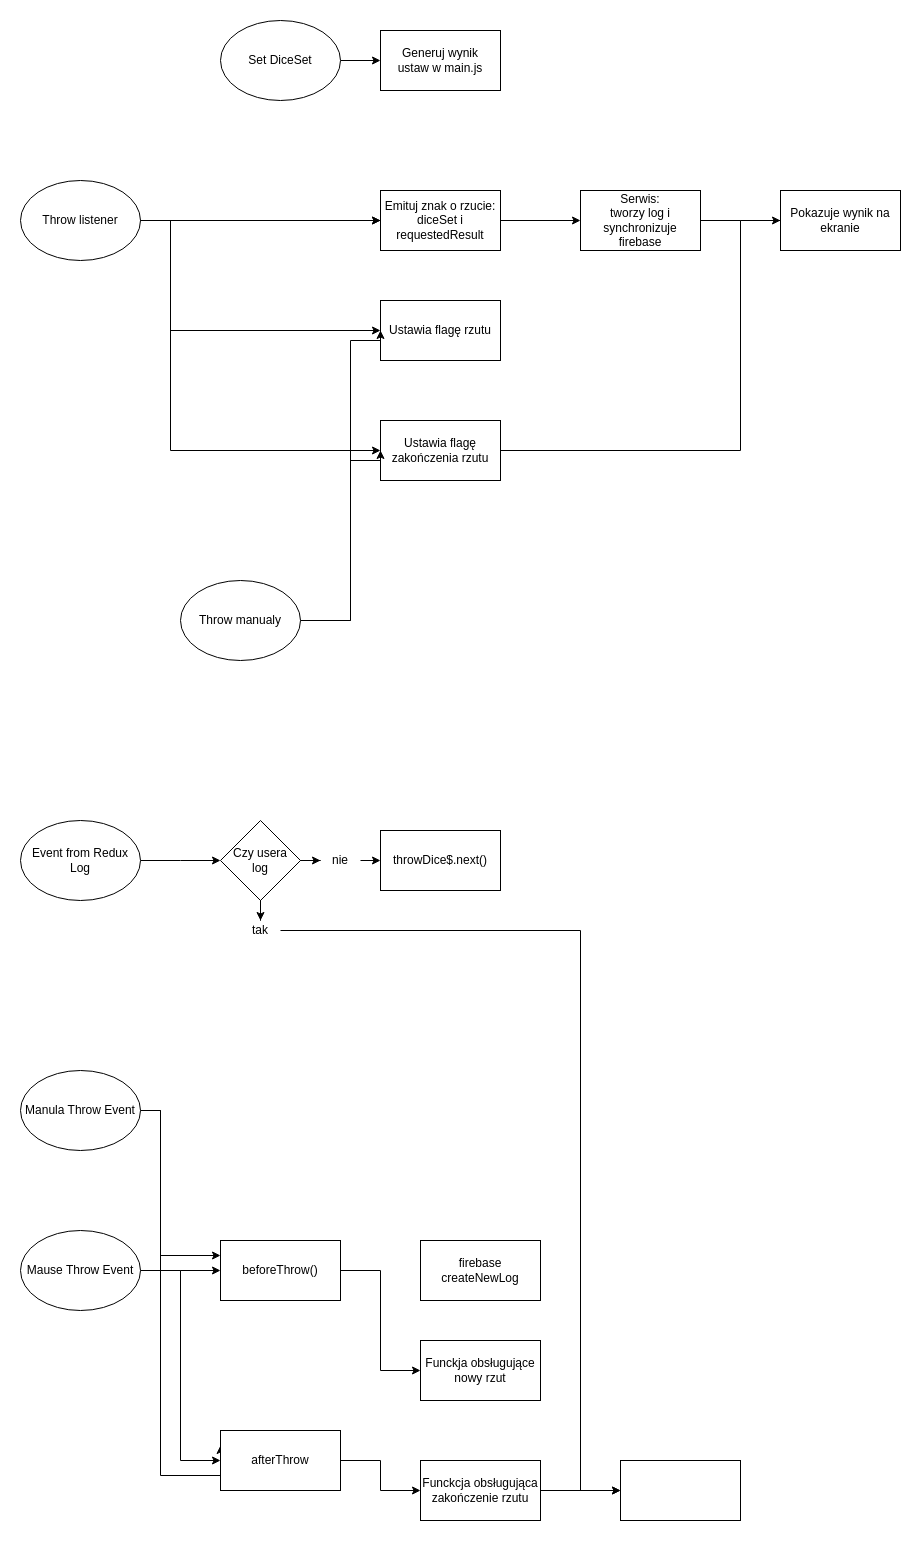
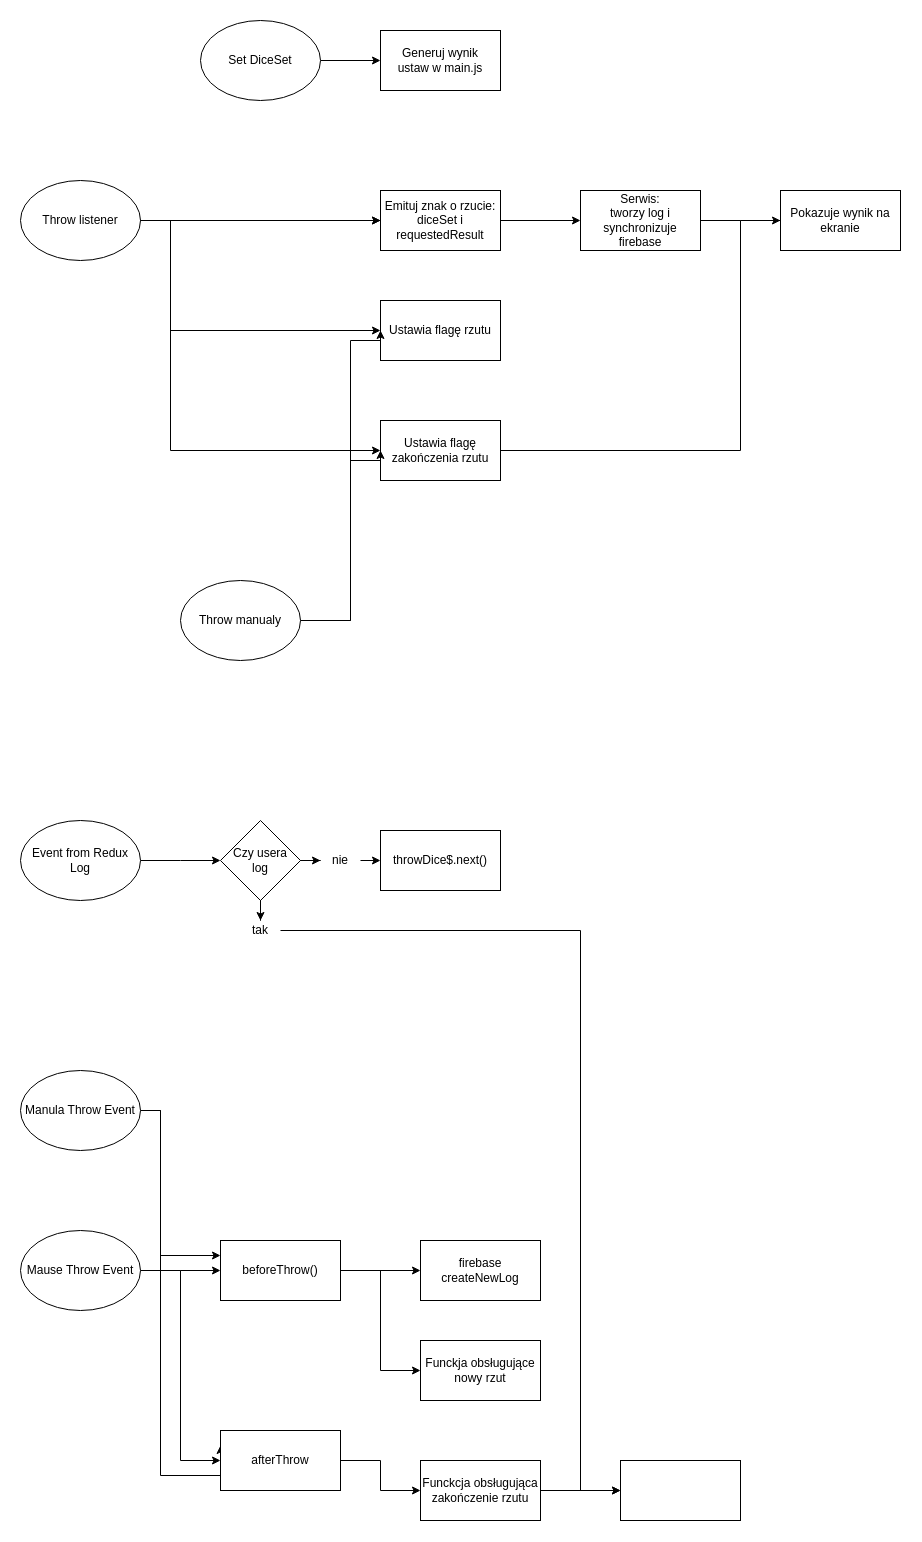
- <mxCell id="3" value="Set DiceSet" style="ellipse;whiteSpace=wrap;html=1;" vertex="1" parent="1"><mxGeometry x="220" y="20" width="120" height="80" as="geometry" /></mxCell>
+ <mxCell id="3" value="Set DiceSet" style="ellipse;whiteSpace=wrap;html=1;" vertex="1" parent="1"><mxGeometry x="200" y="20" width="120" height="80" as="geometry" /></mxCell>
+ <mxCell id="37" value="" style="edgeStyle=orthogonalEdgeStyle;rounded=0;orthogonalLoop=1;jettySize=auto;html=1;" edge="1" parent="1" source="39" target="40"><mxGeometry relative="1" as="geometry" /></mxCell>
